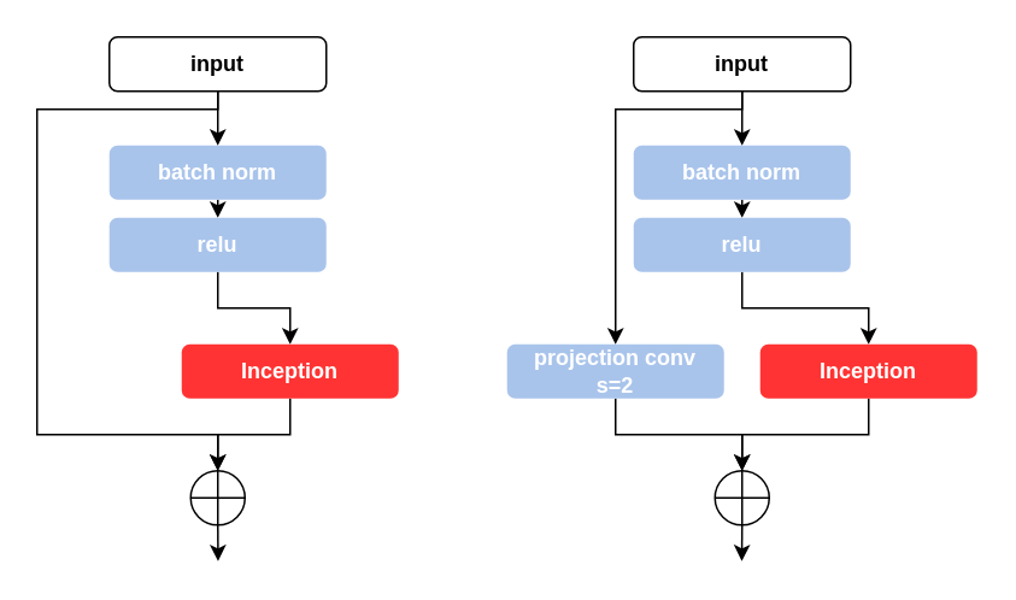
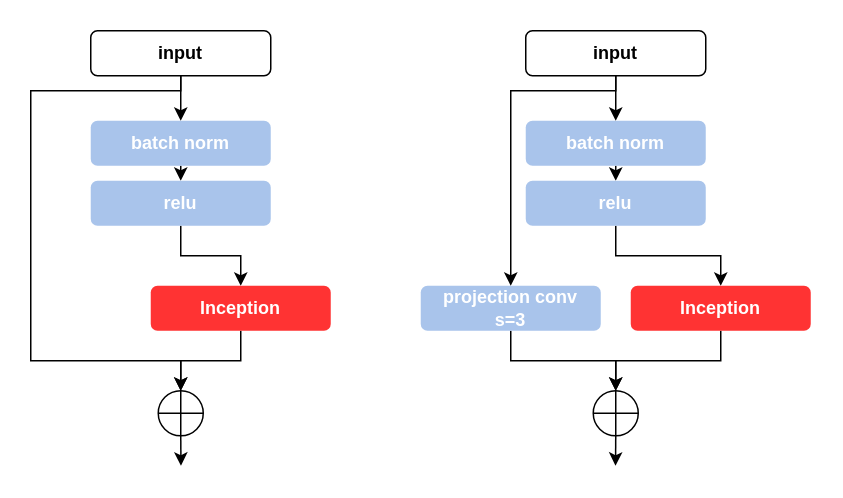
- <mxCell id="21" value="&lt;b&gt;projection conv&lt;br&gt;s=2&lt;/b&gt;" style="rounded=1;whiteSpace=wrap;html=1;fillColor=#A9C4EB;strokeColor=none;fontColor=#ffffff;" parent="1" vertex="1"><mxGeometry x="280" y="190" width="120" height="30" as="geometry" /></mxCell>
+ <mxCell id="21" value="&lt;b&gt;projection conv&lt;br&gt;s=3&lt;/b&gt;" style="rounded=1;whiteSpace=wrap;html=1;fillColor=#A9C4EB;strokeColor=none;fontColor=#ffffff;" parent="1" vertex="1"><mxGeometry x="280" y="190" width="120" height="30" as="geometry" /></mxCell>
